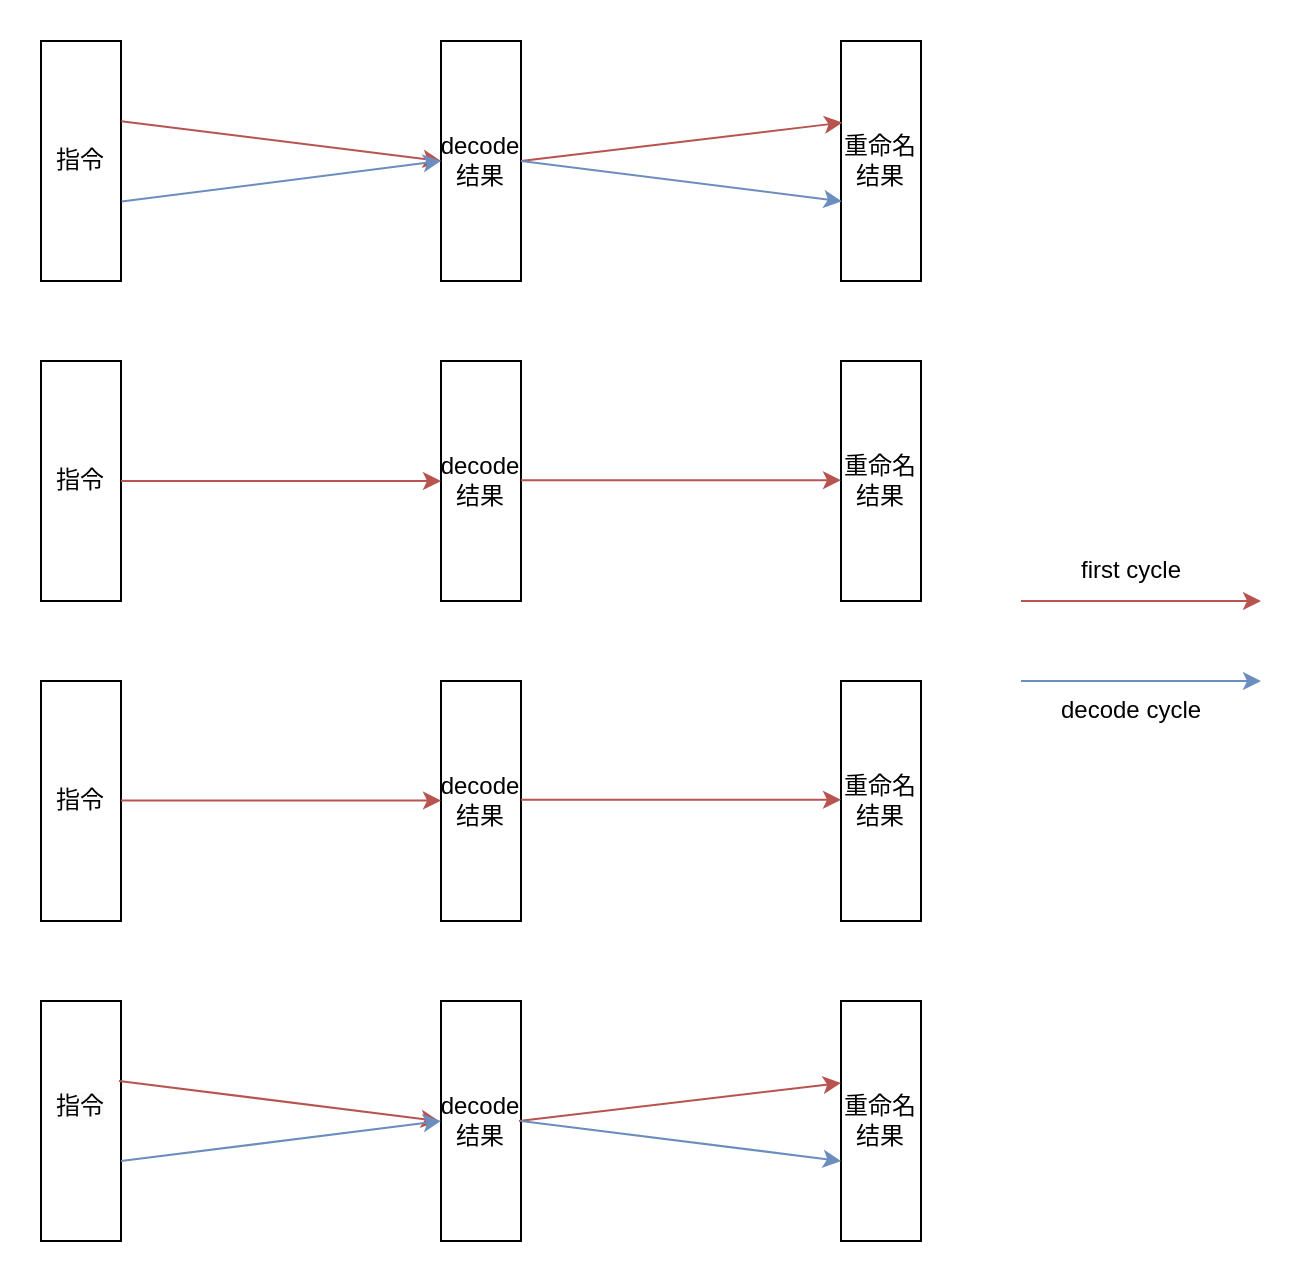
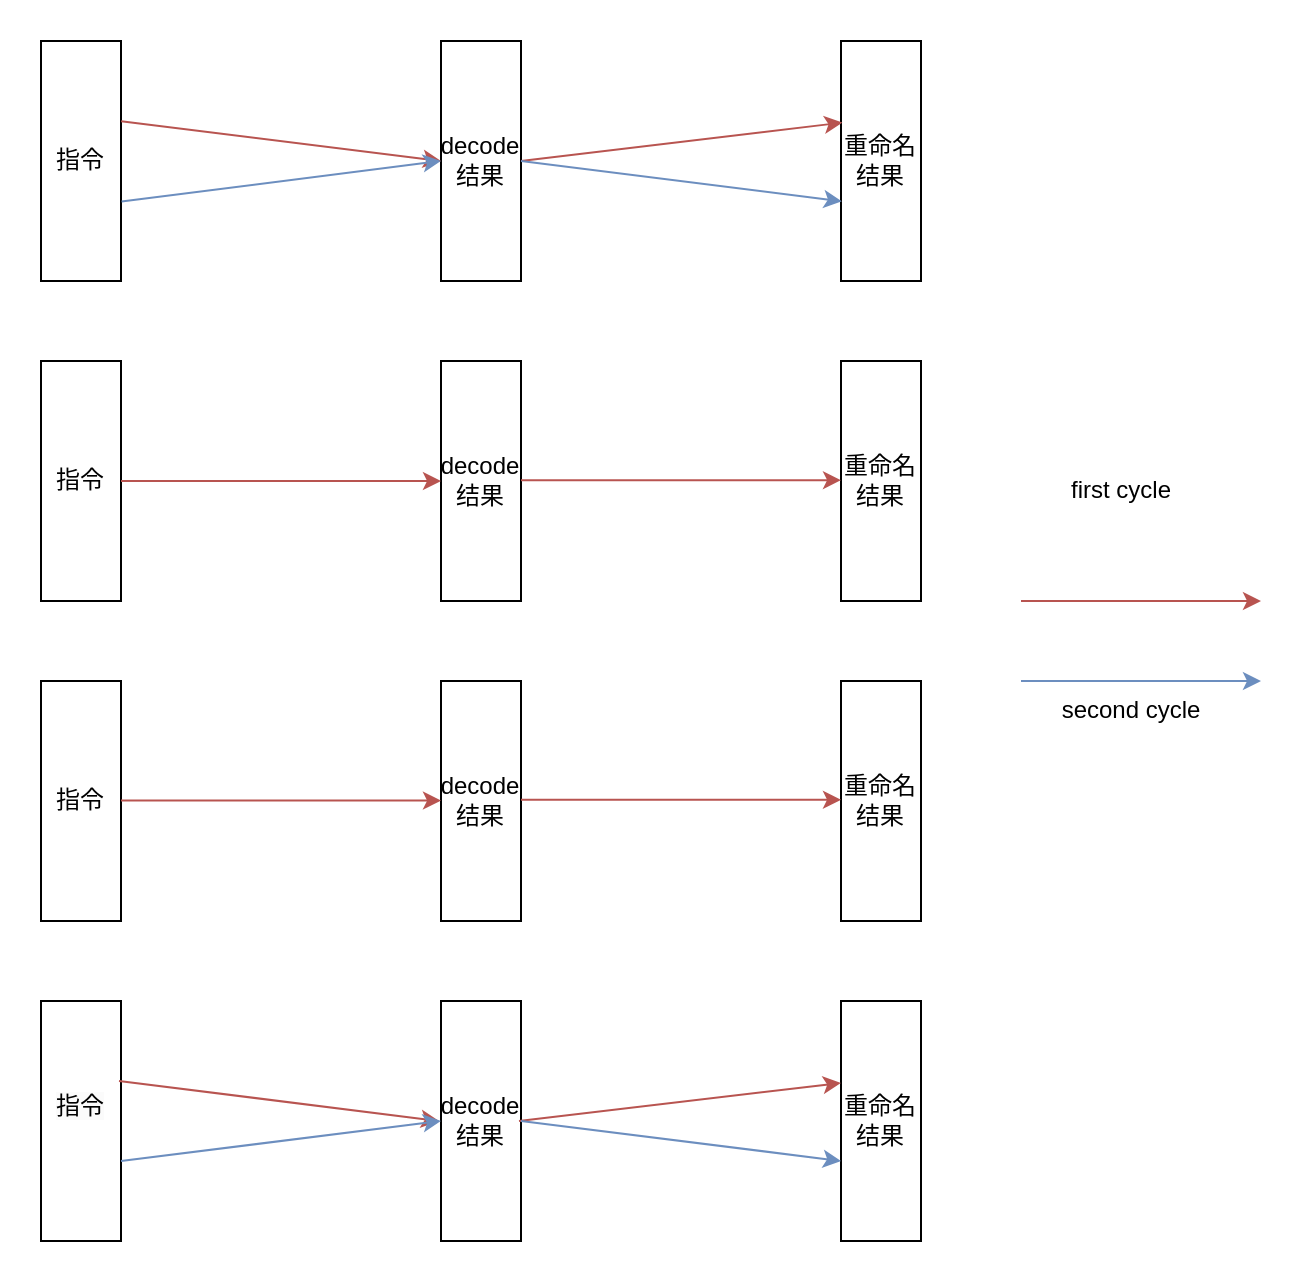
- <mxCell id="27" value="first cycle" style="text;html=1;align=center;verticalAlign=middle;resizable=0;points=[];autosize=1;strokeColor=none;fillColor=none;" vertex="1" parent="1"><mxGeometry x="530" y="270" width="70" height="30" as="geometry" /></mxCell>
+ <mxCell id="27" value="first cycle" style="text;html=1;align=center;verticalAlign=middle;resizable=0;points=[];autosize=1;strokeColor=none;fillColor=none;" vertex="1" parent="1"><mxGeometry x="525" y="230" width="70" height="30" as="geometry" /></mxCell>
- <mxCell id="29" value="decode cycle" style="text;html=1;align=center;verticalAlign=middle;resizable=0;points=[];autosize=1;strokeColor=none;fillColor=none;" vertex="1" parent="1"><mxGeometry x="520" y="340" width="90" height="30" as="geometry" /></mxCell>
+ <mxCell id="29" value="second cycle" style="text;html=1;align=center;verticalAlign=middle;resizable=0;points=[];autosize=1;strokeColor=none;fillColor=none;" vertex="1" parent="1"><mxGeometry x="520" y="340" width="90" height="30" as="geometry" /></mxCell>
